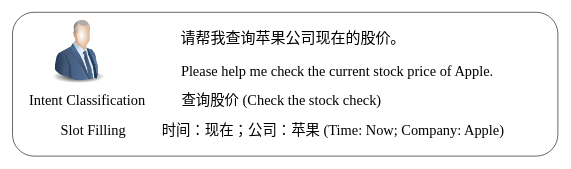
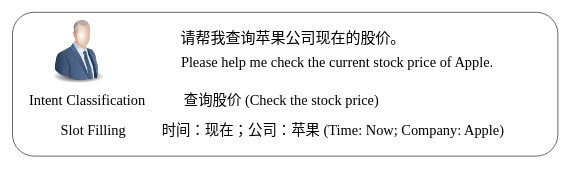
- <mxCell id="9" value="&lt;span style=&quot;text-align: left;&quot;&gt;&lt;font style=&quot;font-size: 24px;&quot; face=&quot;Times New Roman&quot;&gt;Please help me check the current stock price of Apple.&lt;/font&gt;&lt;/span&gt;" style="text;html=1;align=center;verticalAlign=middle;whiteSpace=wrap;rounded=0;fontSize=30;" vertex="1" parent="1"><mxGeometry x="270" y="100" width="584" height="30" as="geometry" /></mxCell>
+ <mxCell id="9" value="&lt;span style=&quot;text-align: left;&quot;&gt;&lt;font style=&quot;font-size: 24px;&quot; face=&quot;Times New Roman&quot;&gt;Please help me check the current stock price of Apple.&lt;/font&gt;&lt;/span&gt;" style="text;html=1;align=center;verticalAlign=middle;whiteSpace=wrap;rounded=0;fontSize=30;" vertex="1" parent="1"><mxGeometry x="270" y="85" width="584" height="30" as="geometry" /></mxCell>
- <mxCell id="5" value="&lt;font face=&quot;Times New Roman&quot; style=&quot;font-size: 24px;&quot;&gt;查询股价 (Check the stock check)&lt;/font&gt;" style="text;html=1;align=center;verticalAlign=middle;whiteSpace=wrap;rounded=0;fontSize=30;" parent="1" vertex="1"><mxGeometry x="248" y="150" width="442" height="30" as="geometry" /></mxCell>
+ <mxCell id="5" value="&lt;font face=&quot;Times New Roman&quot; style=&quot;font-size: 24px;&quot;&gt;查询股价 (Check the stock price)&lt;/font&gt;" style="text;html=1;align=center;verticalAlign=middle;whiteSpace=wrap;rounded=0;fontSize=30;" parent="1" vertex="1"><mxGeometry x="248" y="150" width="442" height="30" as="geometry" /></mxCell>
